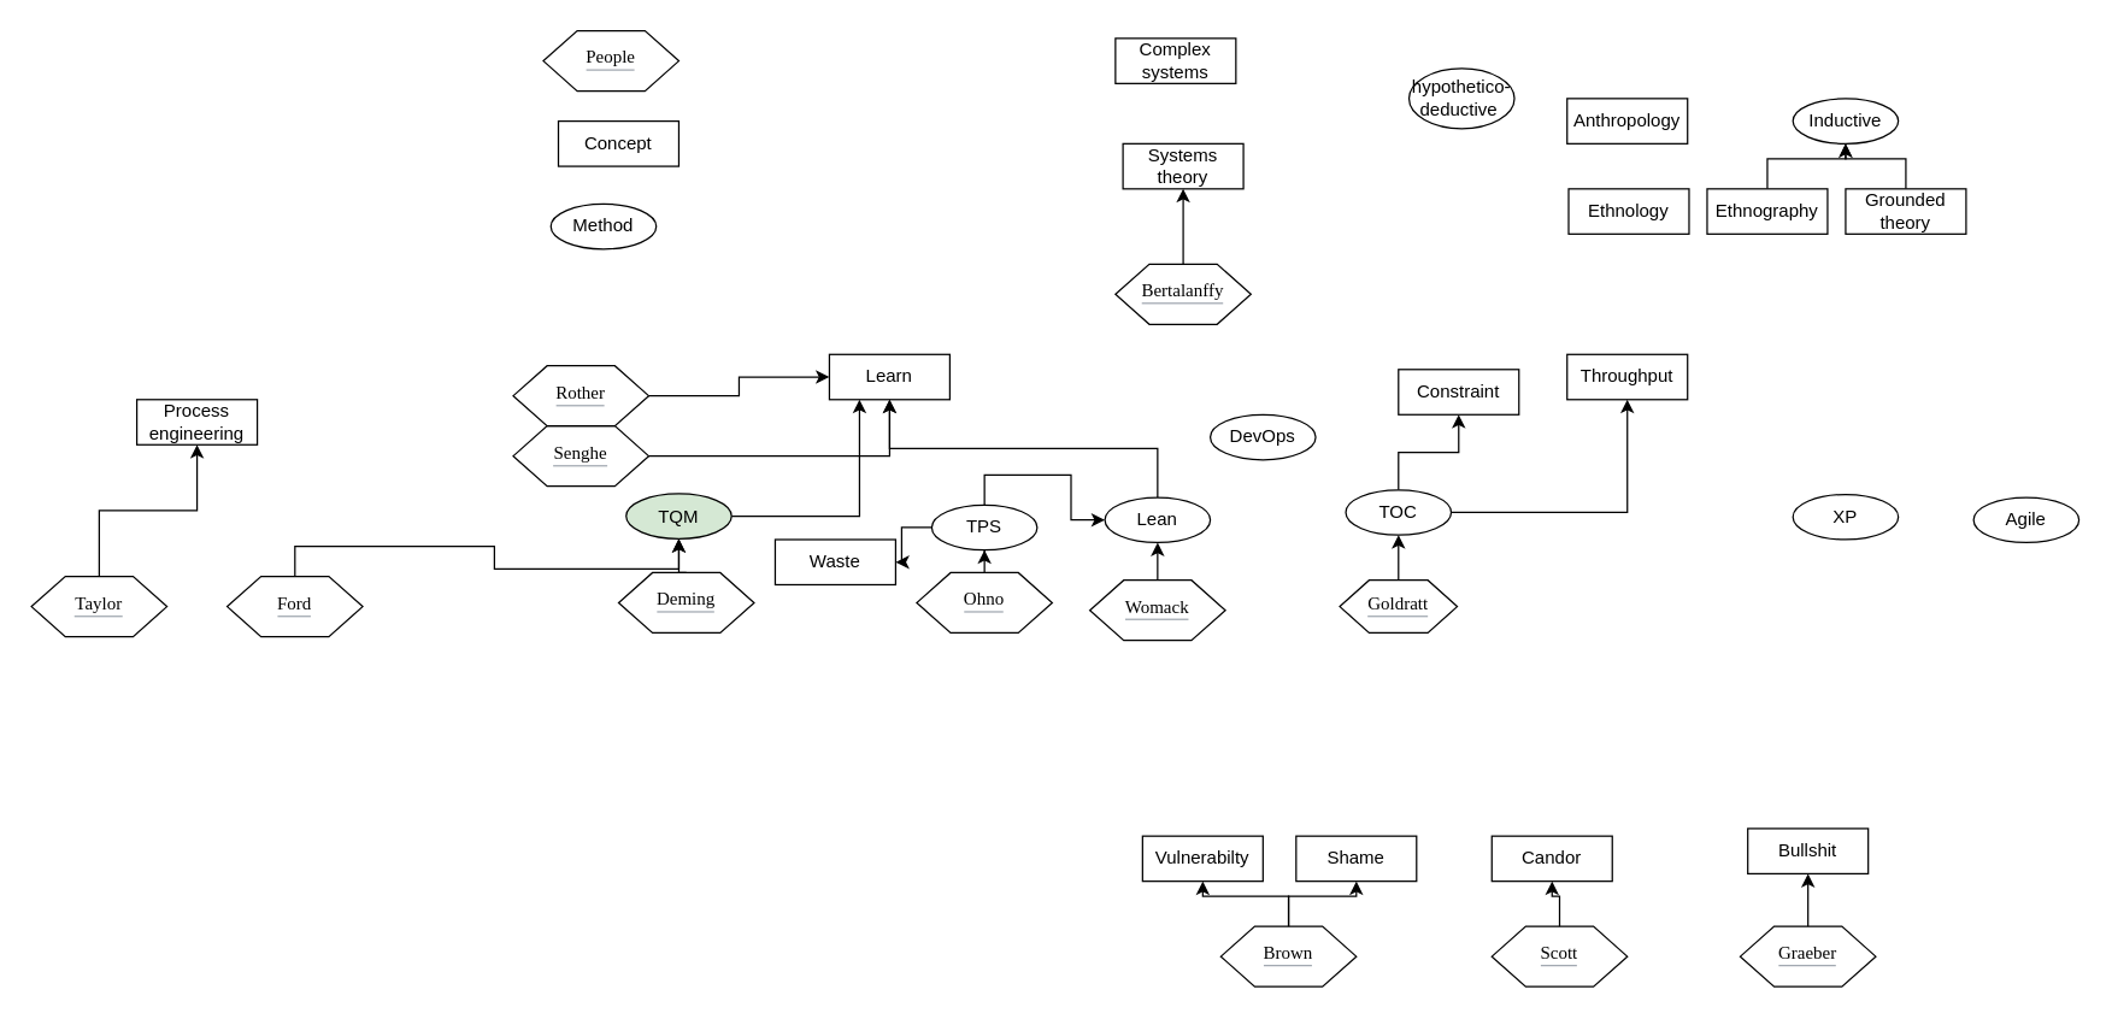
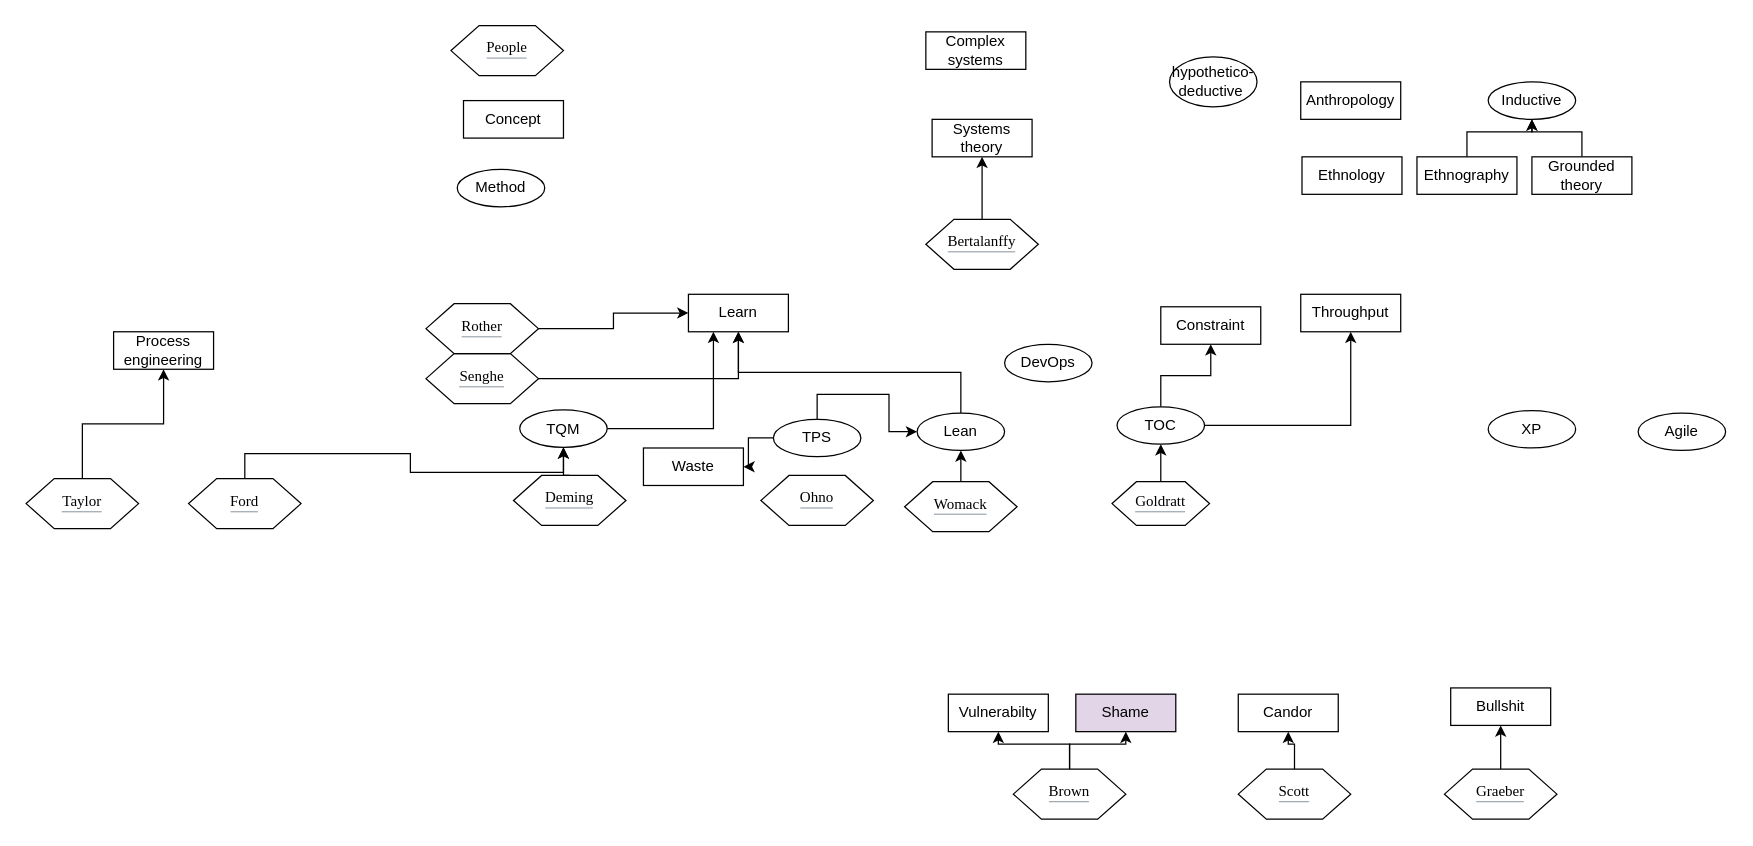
- <mxCell id="31" value="TQM" style="ellipse;whiteSpace=wrap;html=1;fillColor=#d5e8d4;" vertex="1" parent="1"><mxGeometry x="415" y="327.5" width="70" height="30" as="geometry" /></mxCell>
+ <mxCell id="31" value="TQM" style="ellipse;whiteSpace=wrap;html=1;" vertex="1" parent="1"><mxGeometry x="415" y="327.5" width="70" height="30" as="geometry" /></mxCell>
- <mxCell id="26" style="edgeStyle=orthogonalEdgeStyle;rounded=0;orthogonalLoop=1;jettySize=auto;html=1;fontSize=12;" edge="1" parent="1" source="27" target="54"><mxGeometry relative="1" as="geometry" /></mxCell>
- <mxCell id="24" value="Shame" style="rounded=0;whiteSpace=wrap;html=1;" vertex="1" parent="1"><mxGeometry x="860" y="555" width="80" height="30" as="geometry" /></mxCell>
+ <mxCell id="24" value="Shame" style="rounded=0;whiteSpace=wrap;html=1;fillColor=#e1d5e7;" vertex="1" parent="1"><mxGeometry x="860" y="555" width="80" height="30" as="geometry" /></mxCell>
